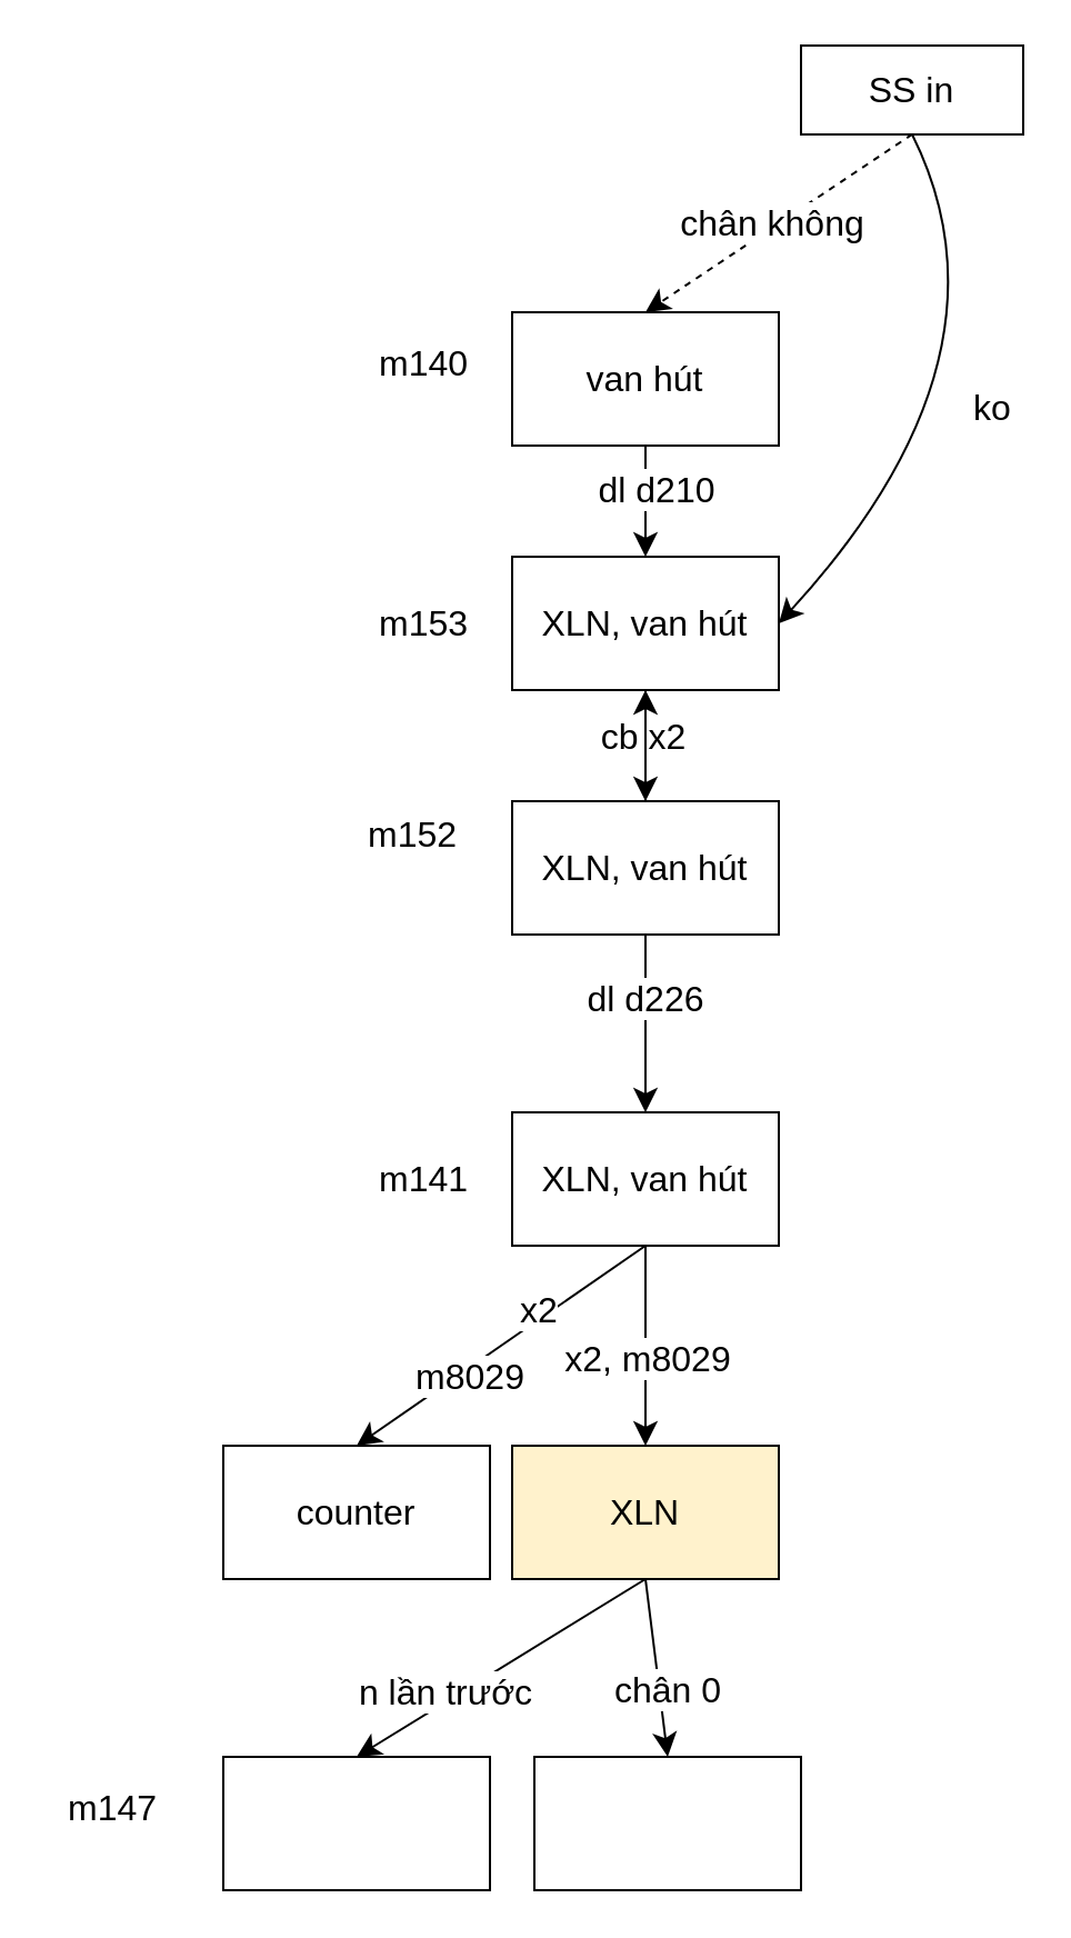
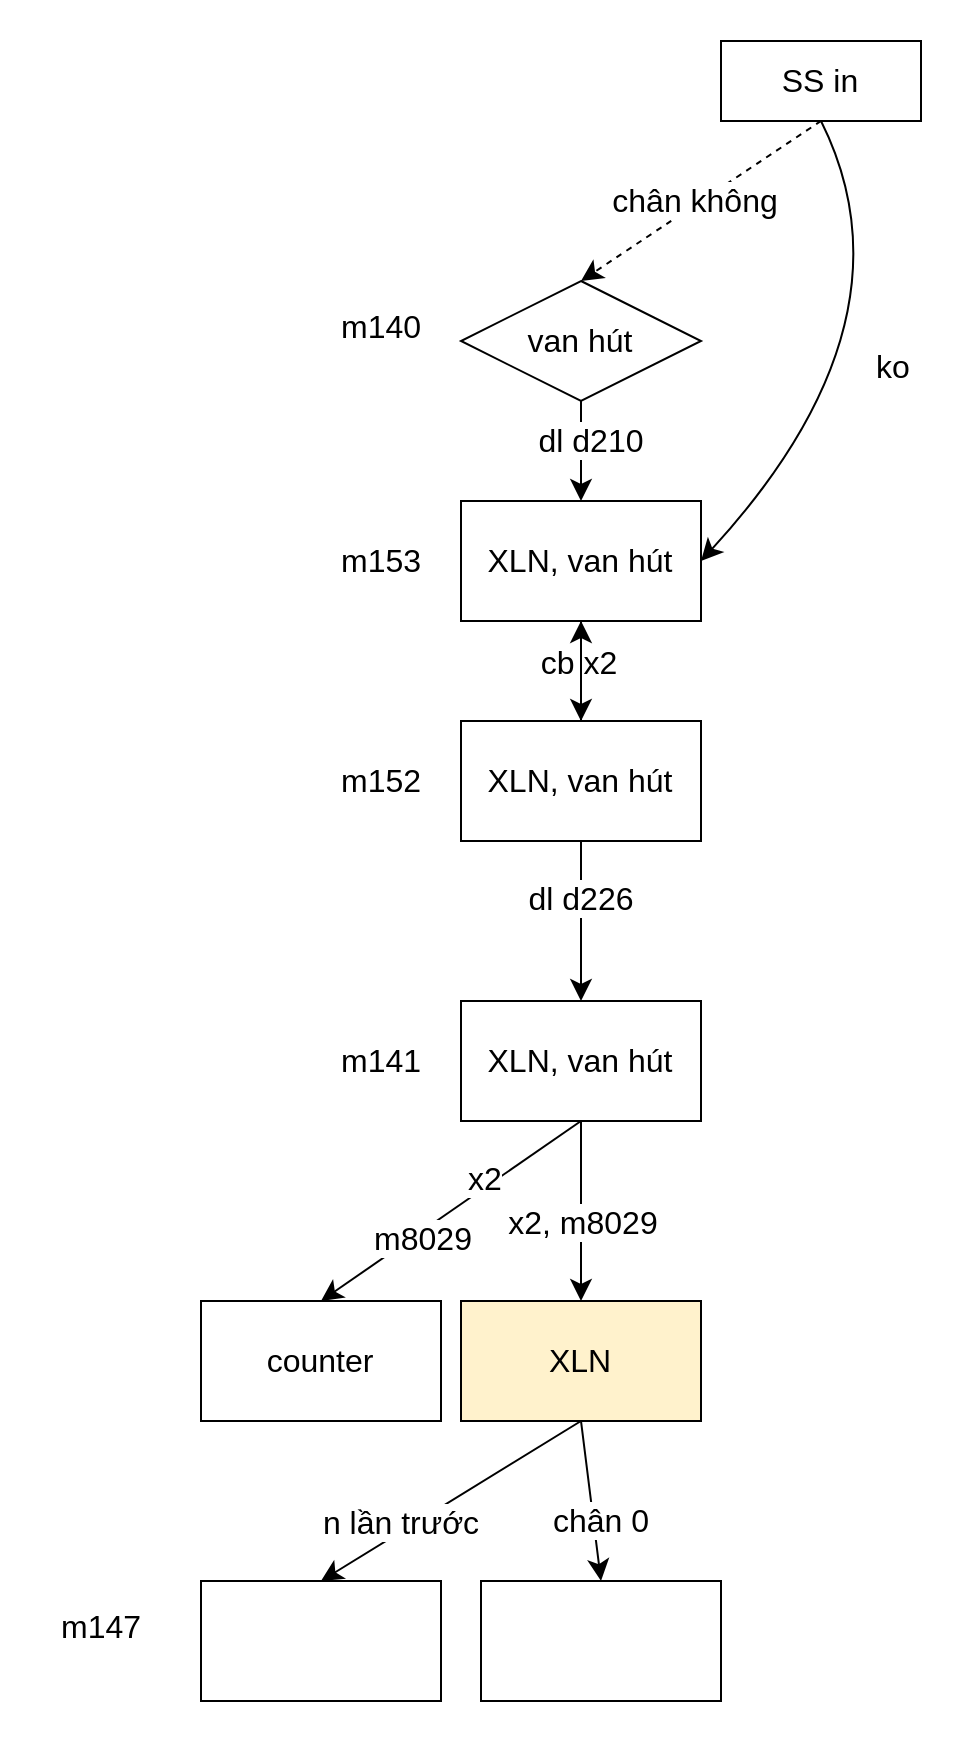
- <mxCell id="9" value="van hút" style="whiteSpace=wrap;html=1;fontSize=16;" parent="1" vertex="1"><mxGeometry x="230" y="140" width="120" height="60" as="geometry" /></mxCell>
+ <mxCell id="9" value="van hút" style="rhombus;whiteSpace=wrap;html=1;fontSize=16;" parent="1" vertex="1"><mxGeometry x="230" y="140" width="120" height="60" as="geometry" /></mxCell>
- <mxCell id="19" value="m152" style="text;html=1;align=center;verticalAlign=middle;resizable=0;points=[];autosize=1;strokeColor=none;fillColor=none;fontSize=16;" parent="1" vertex="1"><mxGeometry x="155" y="360" width="60" height="30" as="geometry" /></mxCell>
+ <mxCell id="19" value="m152" style="text;html=1;align=center;verticalAlign=middle;resizable=0;points=[];autosize=1;strokeColor=none;fillColor=none;fontSize=16;" parent="1" vertex="1"><mxGeometry x="160" y="375" width="60" height="30" as="geometry" /></mxCell>
